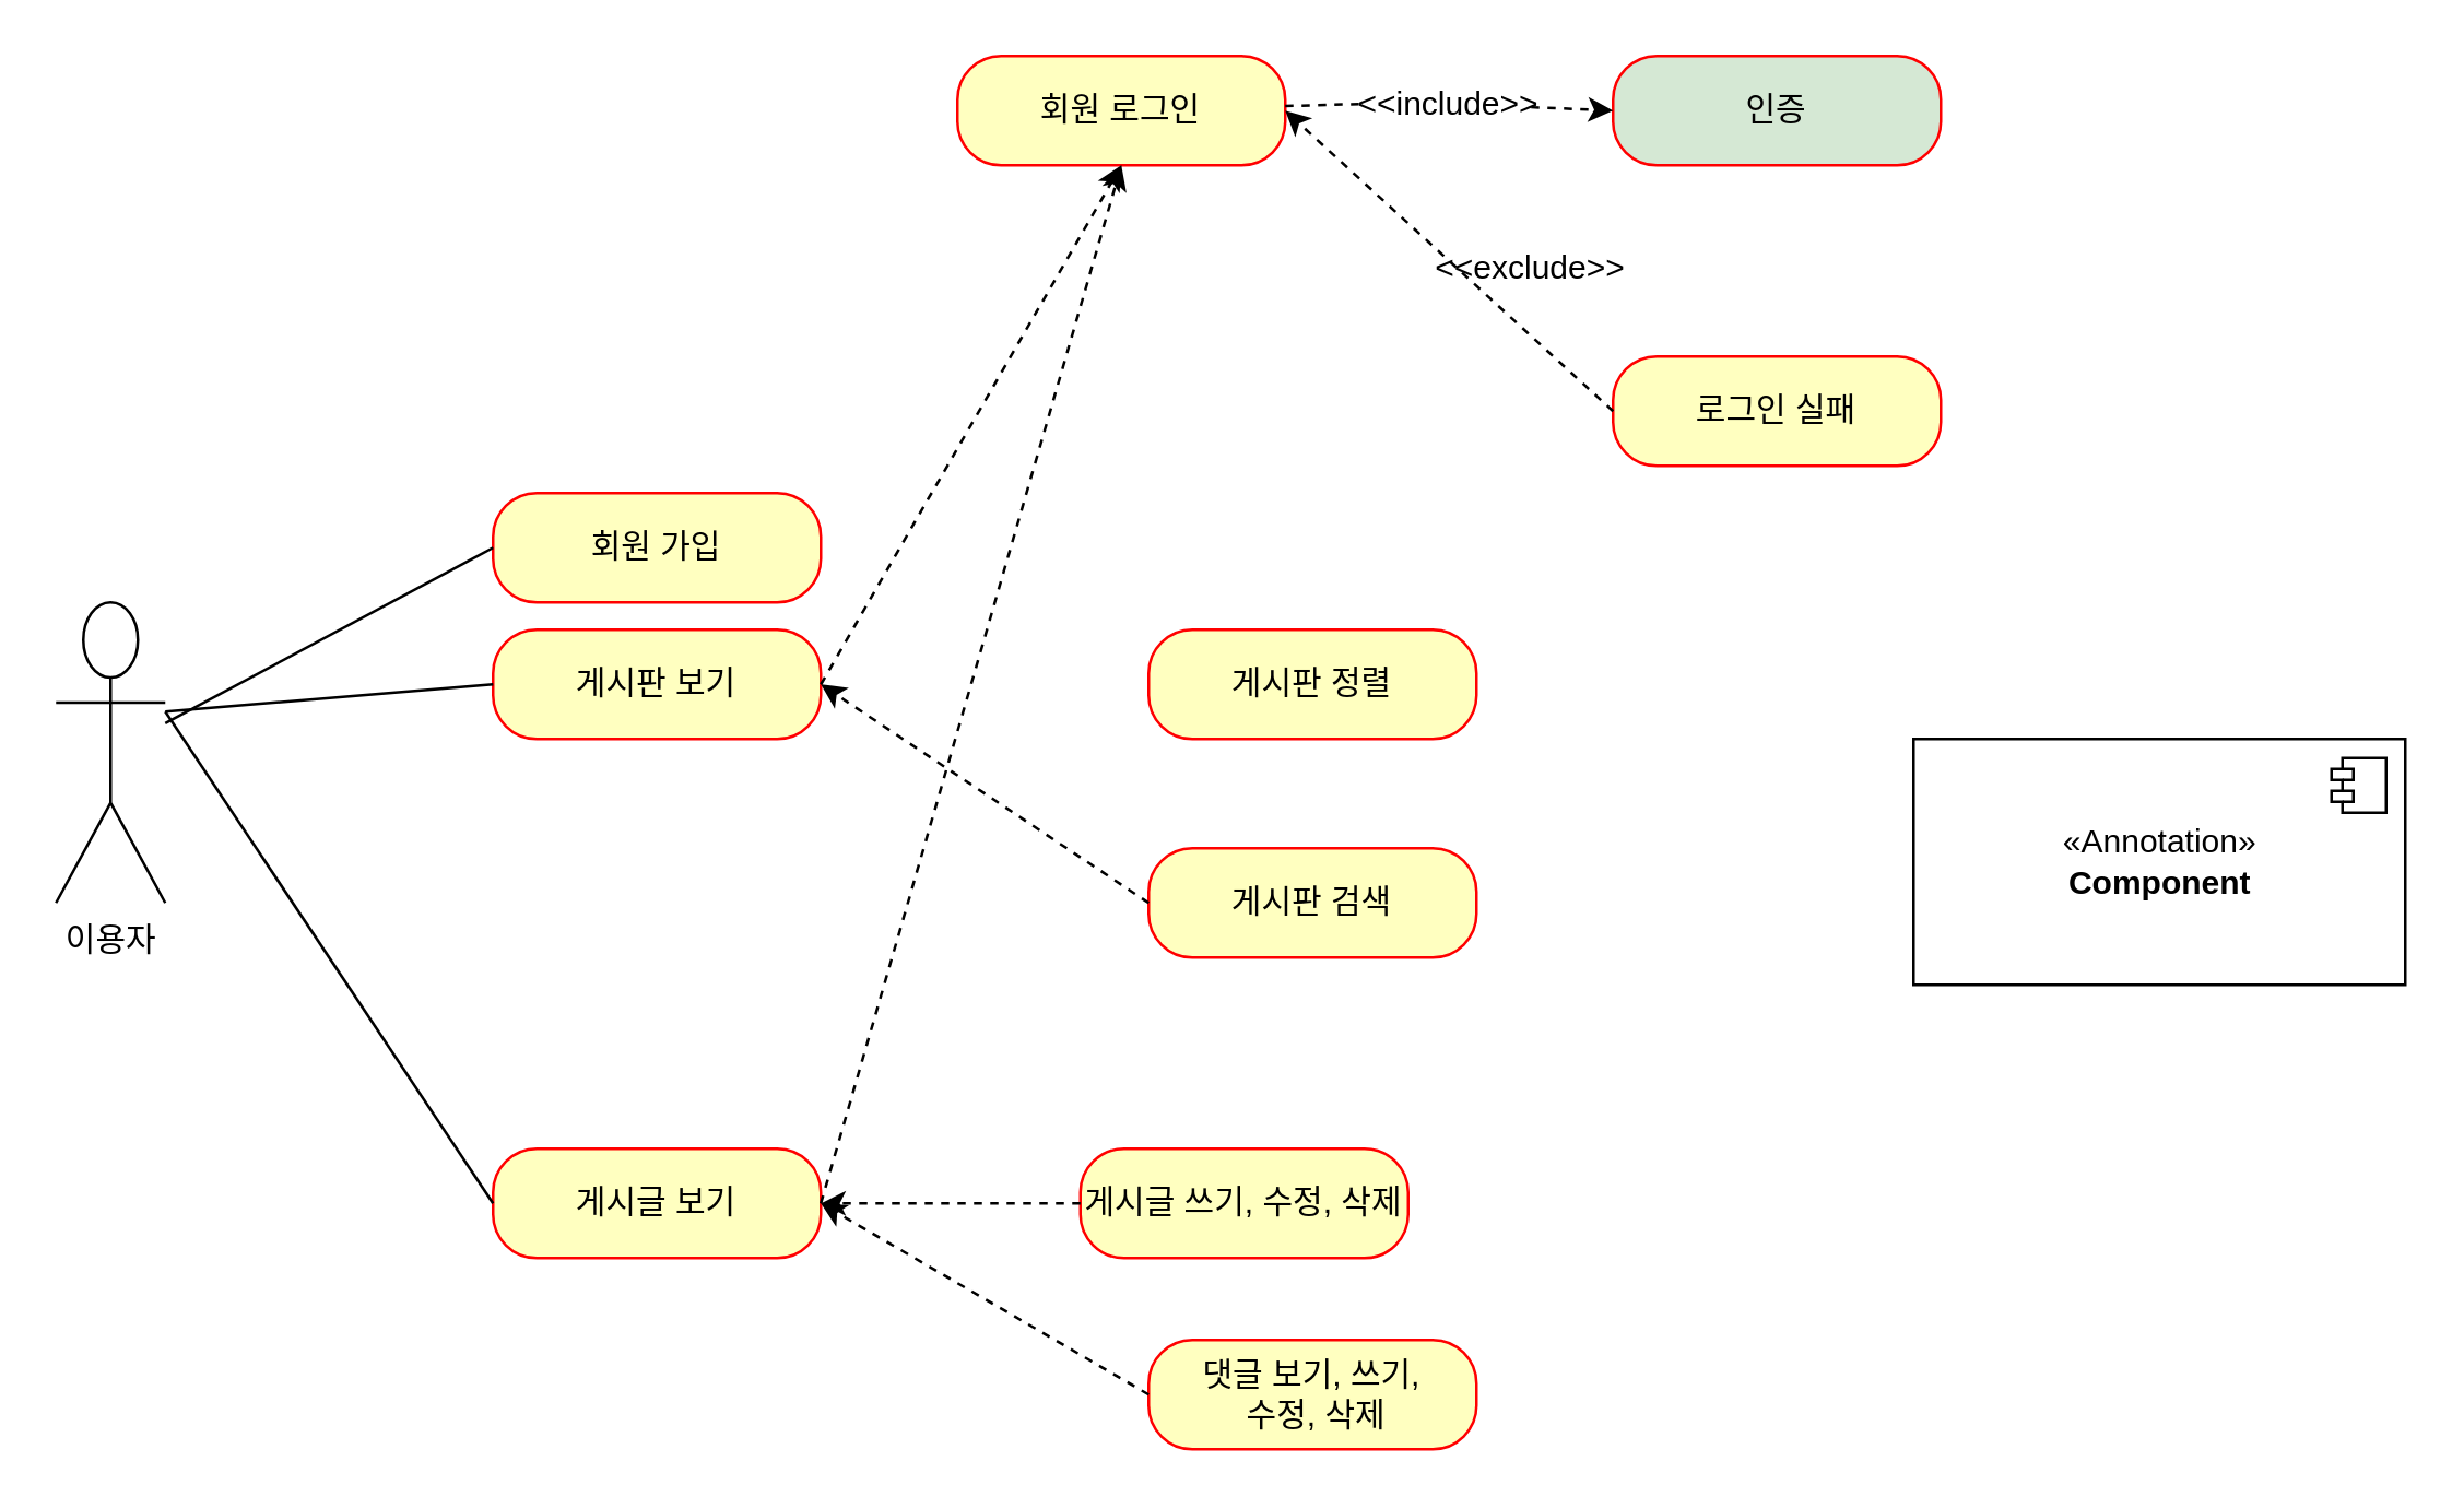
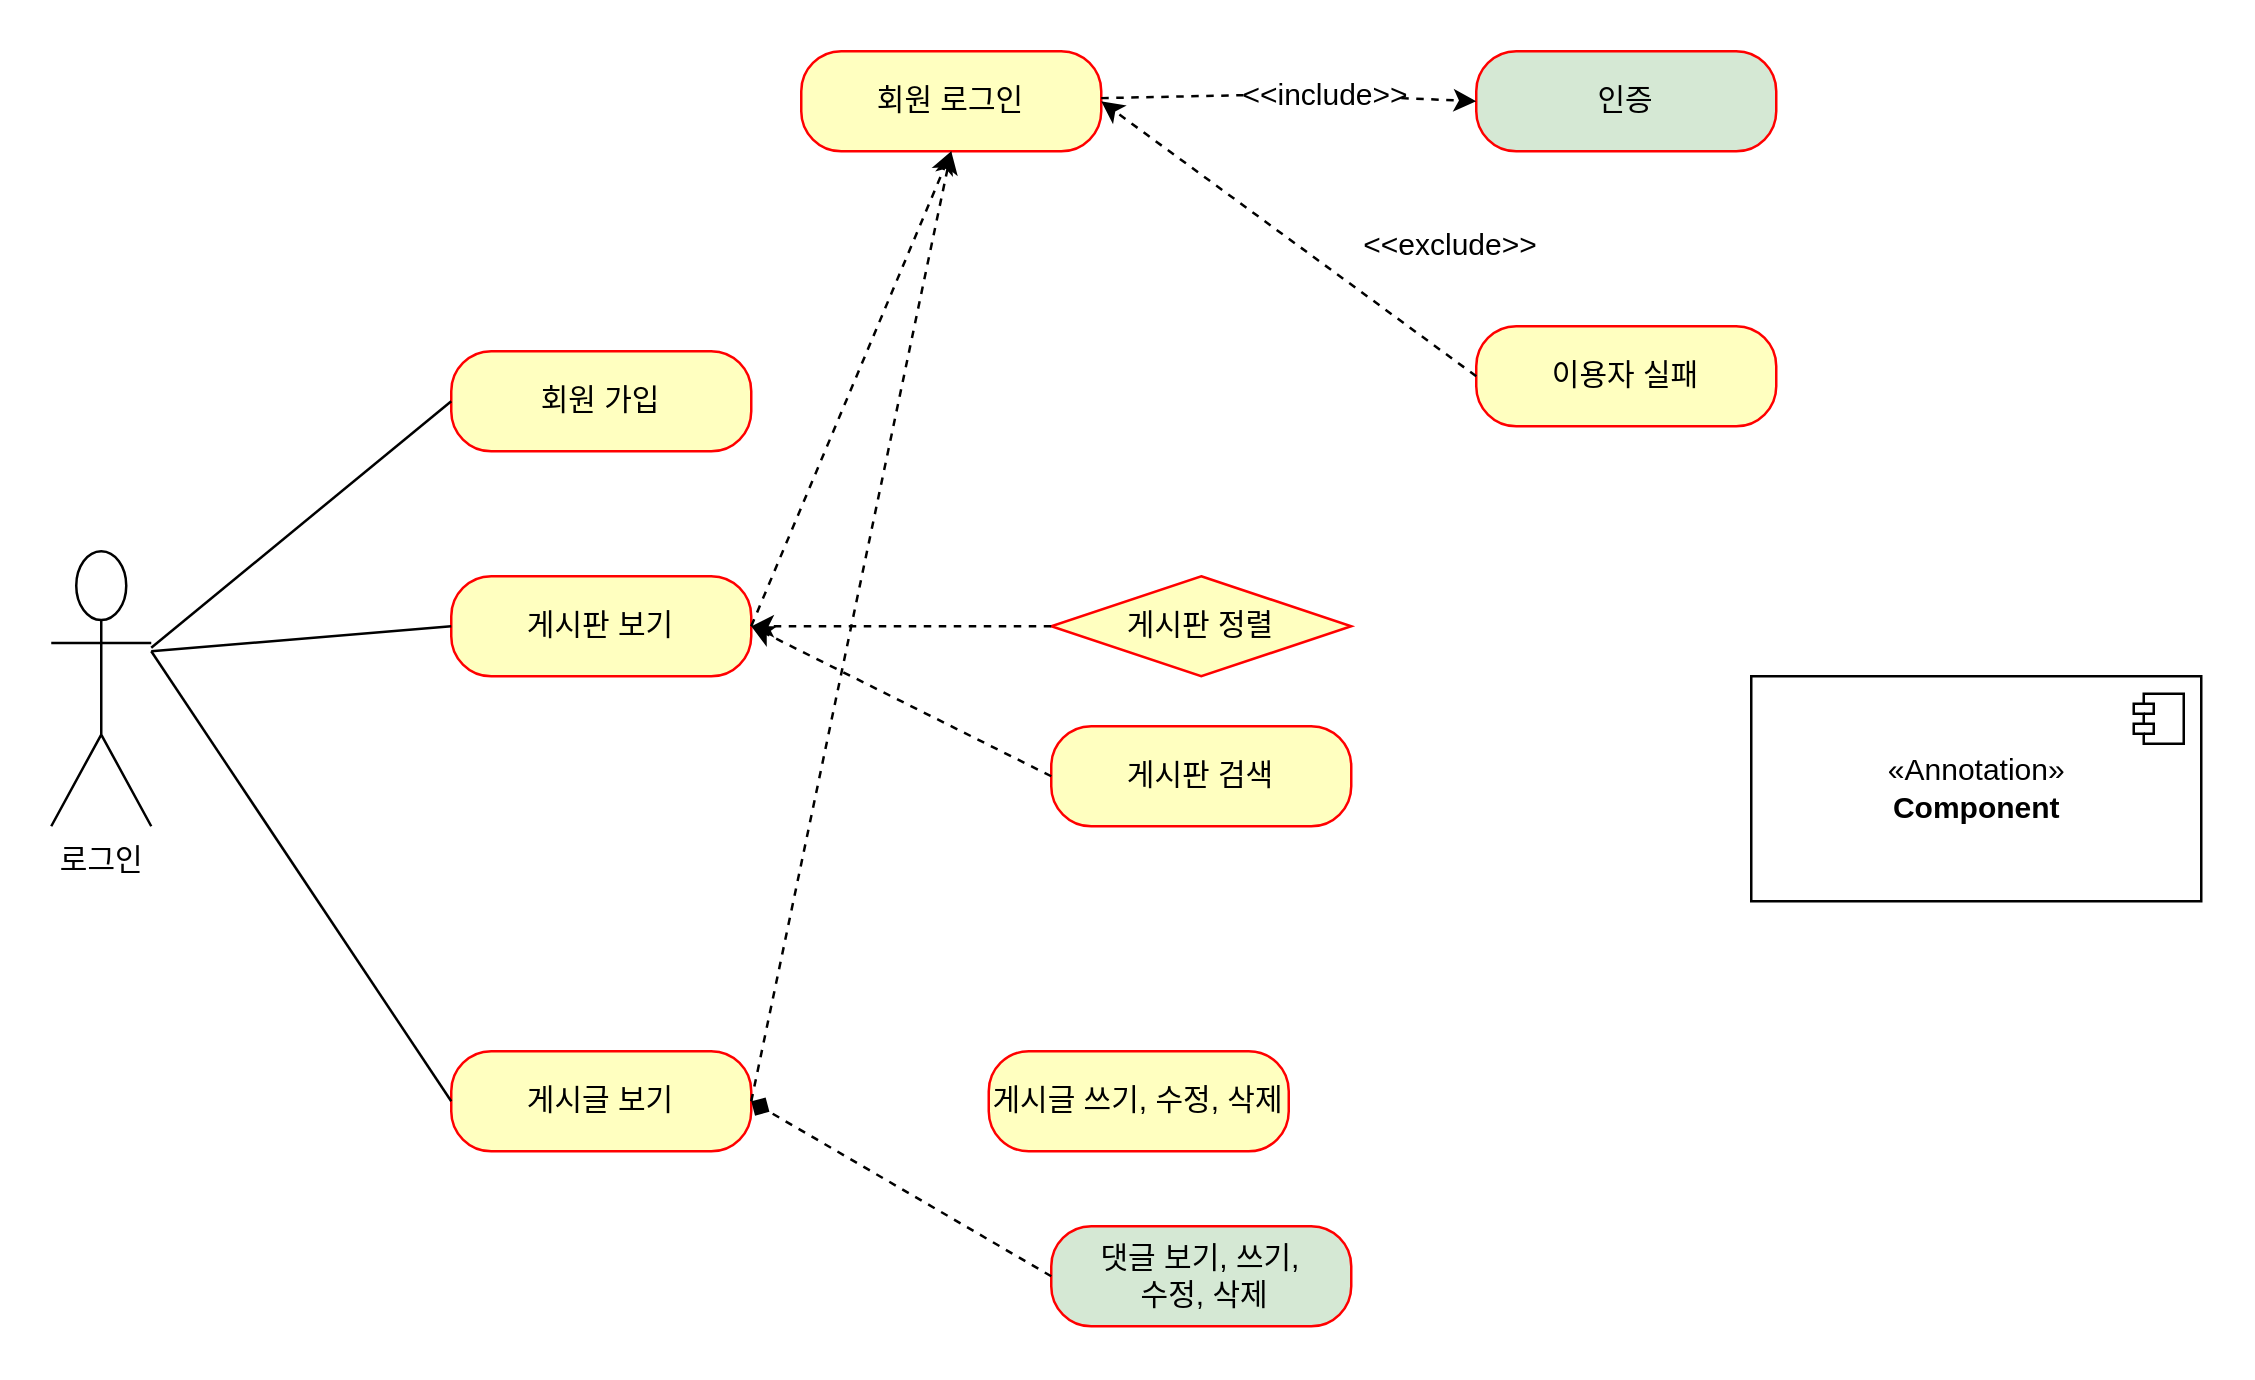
- <mxCell id="6" value="회원 로그인" style="rounded=1;whiteSpace=wrap;html=1;arcSize=40;fontColor=#000000;fillColor=#ffffc0;strokeColor=#ff0000;" vertex="1" parent="1"><mxGeometry x="350" y="20" width="120" height="40" as="geometry" /></mxCell>
+ <mxCell id="6" value="회원 로그인" style="rounded=1;whiteSpace=wrap;html=1;arcSize=40;fontColor=#000000;fillColor=#ffffc0;strokeColor=#ff0000;" vertex="1" parent="1"><mxGeometry x="320" y="20" width="120" height="40" as="geometry" /></mxCell>
- <mxCell id="26" value="&amp;lt;&amp;lt;exclude&amp;gt;&amp;gt;" style="text;html=1;strokeColor=none;fillColor=none;align=center;verticalAlign=middle;whiteSpace=wrap;rounded=0;" vertex="1" parent="1"><mxGeometry x="530" y="80" width="60" height="35" as="geometry" /></mxCell>
+ <mxCell id="26" value="&amp;lt;&amp;lt;exclude&amp;gt;&amp;gt;" style="text;html=1;strokeColor=none;fillColor=none;align=center;verticalAlign=middle;whiteSpace=wrap;rounded=0;" vertex="1" parent="1"><mxGeometry x="550" y="80" width="60" height="35" as="geometry" /></mxCell>
- <mxCell id="8" value="로그인 실패" style="rounded=1;whiteSpace=wrap;html=1;arcSize=40;fontColor=#000000;fillColor=#ffffc0;strokeColor=#ff0000;" vertex="1" parent="1"><mxGeometry x="590" y="130" width="120" height="40" as="geometry" /></mxCell>
+ <mxCell id="8" value="이용자 실패" style="rounded=1;whiteSpace=wrap;html=1;arcSize=40;fontColor=#000000;fillColor=#ffffc0;strokeColor=#ff0000;" vertex="1" parent="1"><mxGeometry x="590" y="130" width="120" height="40" as="geometry" /></mxCell>
- <mxCell id="3" value="회원 가입" style="rounded=1;whiteSpace=wrap;html=1;arcSize=40;fontColor=#000000;fillColor=#ffffc0;strokeColor=#ff0000;" vertex="1" parent="1"><mxGeometry x="180" y="180" width="120" height="40" as="geometry" /></mxCell>
+ <mxCell id="3" value="회원 가입" style="rounded=1;whiteSpace=wrap;html=1;arcSize=40;fontColor=#000000;fillColor=#ffffc0;strokeColor=#ff0000;" vertex="1" parent="1"><mxGeometry x="180" y="140" width="120" height="40" as="geometry" /></mxCell>
+ <mxCell id="20" value="" style="endArrow=classic;html=1;rounded=0;exitX=0;exitY=0.5;exitDx=0;exitDy=0;entryX=1;entryY=0.5;entryDx=0;entryDy=0;dashed=1;" edge="1" parent="1" source="9" target="4"><mxGeometry width="50" height="50" relative="1" as="geometry"><mxPoint x="340" y="290" as="sourcePoint" /><mxPoint x="450" y="100" as="targetPoint" /></mxGeometry></mxCell>
- <mxCell id="9" value="게시판 정렬" style="rounded=1;whiteSpace=wrap;html=1;arcSize=40;fontColor=#000000;fillColor=#ffffc0;strokeColor=#ff0000;" vertex="1" parent="1"><mxGeometry x="420" y="230" width="120" height="40" as="geometry" /></mxCell>
+ <mxCell id="9" value="게시판 정렬" style="rhombus;whiteSpace=wrap;html=1;arcSize=40;fontColor=#000000;fillColor=#ffffc0;strokeColor=#ff0000;" vertex="1" parent="1"><mxGeometry x="420" y="230" width="120" height="40" as="geometry" /></mxCell>
- <mxCell id="10" value="게시판 검색" style="rounded=1;whiteSpace=wrap;html=1;arcSize=40;fontColor=#000000;fillColor=#ffffc0;strokeColor=#ff0000;" vertex="1" parent="1"><mxGeometry x="420" y="310" width="120" height="40" as="geometry" /></mxCell>
+ <mxCell id="10" value="게시판 검색" style="rounded=1;whiteSpace=wrap;html=1;arcSize=40;fontColor=#000000;fillColor=#ffffc0;strokeColor=#ff0000;" vertex="1" parent="1"><mxGeometry x="420" y="290" width="120" height="40" as="geometry" /></mxCell>
- <mxCell id="2" value="이용자" style="shape=umlActor;verticalLabelPosition=bottom;verticalAlign=top;html=1;outlineConnect=0;" vertex="1" parent="1"><mxGeometry x="20" y="220" width="40" height="110" as="geometry" /></mxCell>
+ <mxCell id="2" value="로그인" style="shape=umlActor;verticalLabelPosition=bottom;verticalAlign=top;html=1;outlineConnect=0;" vertex="1" parent="1"><mxGeometry x="20" y="220" width="40" height="110" as="geometry" /></mxCell>
- <mxCell id="22" value="" style="endArrow=classic;html=1;rounded=0;entryX=1;entryY=0.5;entryDx=0;entryDy=0;dashed=1;exitX=0;exitY=0.5;exitDx=0;exitDy=0;" edge="1" parent="1" source="11" target="5"><mxGeometry width="50" height="50" relative="1" as="geometry"><mxPoint x="440" y="270" as="sourcePoint" /><mxPoint x="320" y="270" as="targetPoint" /></mxGeometry></mxCell>
- <mxCell id="23" value="" style="endArrow=classic;html=1;rounded=0;exitX=0;exitY=0.5;exitDx=0;exitDy=0;entryX=1;entryY=0.5;entryDx=0;entryDy=0;dashed=1;" edge="1" parent="1" source="12" target="5"><mxGeometry width="50" height="50" relative="1" as="geometry"><mxPoint x="450" y="280" as="sourcePoint" /><mxPoint x="330" y="280" as="targetPoint" /></mxGeometry></mxCell>
+ <mxCell id="23" value="" style="endArrow=diamond;html=1;rounded=0;exitX=0;exitY=0.5;exitDx=0;exitDy=0;entryX=1;entryY=0.5;entryDx=0;entryDy=0;dashed=1;" edge="1" parent="1" source="12" target="5"><mxGeometry width="50" height="50" relative="1" as="geometry"><mxPoint x="450" y="280" as="sourcePoint" /><mxPoint x="330" y="280" as="targetPoint" /></mxGeometry></mxCell>
- <mxCell id="12" value="댓글 보기, 쓰기,&lt;br&gt;&amp;nbsp;수정, 삭제" style="rounded=1;whiteSpace=wrap;html=1;arcSize=40;fontColor=#000000;fillColor=#ffffc0;strokeColor=#ff0000;" vertex="1" parent="1"><mxGeometry x="420" y="490" width="120" height="40" as="geometry" /></mxCell>
+ <mxCell id="12" value="댓글 보기, 쓰기,&lt;br&gt;&amp;nbsp;수정, 삭제" style="rounded=1;whiteSpace=wrap;html=1;arcSize=40;fontColor=#000000;fillColor=#d5e8d4;strokeColor=#ff0000;" vertex="1" parent="1"><mxGeometry x="420" y="490" width="120" height="40" as="geometry" /></mxCell>
